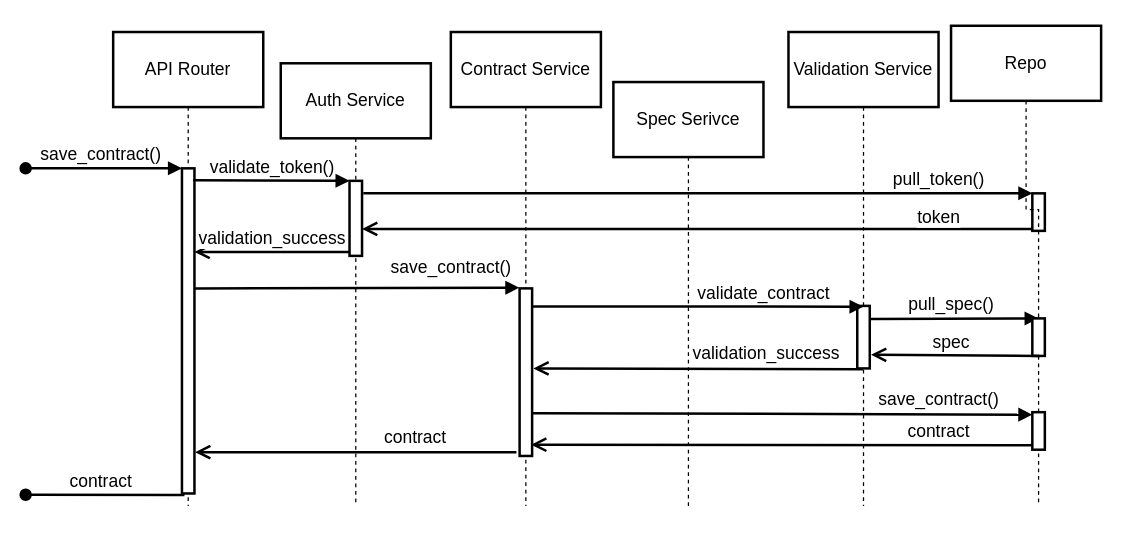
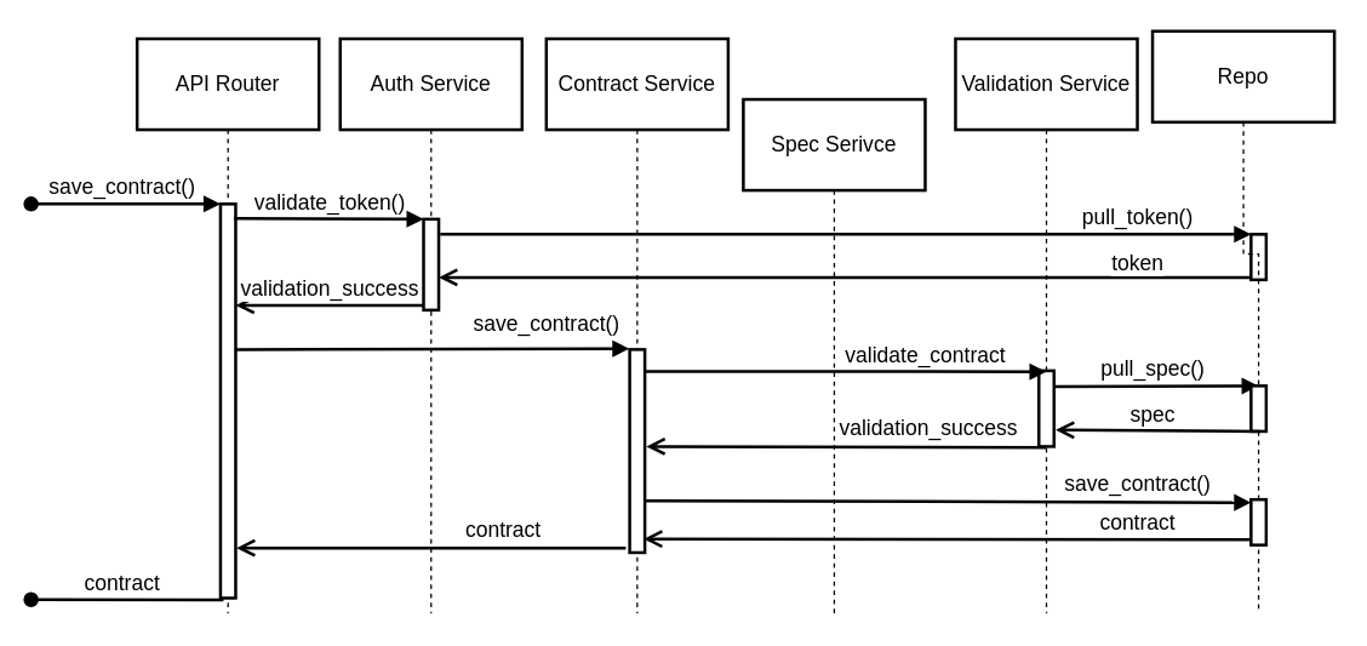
- <mxCell id="9" value="Auth Service" style="rounded=0;whiteSpace=wrap;html=1;fontSize=14;strokeWidth=2;" parent="1" vertex="1"><mxGeometry x="224" y="50" width="120" height="60" as="geometry" /></mxCell>
+ <mxCell id="9" value="Auth Service" style="rounded=0;whiteSpace=wrap;html=1;fontSize=14;strokeWidth=2;" parent="1" vertex="1"><mxGeometry x="224" y="25" width="120" height="60" as="geometry" /></mxCell>
